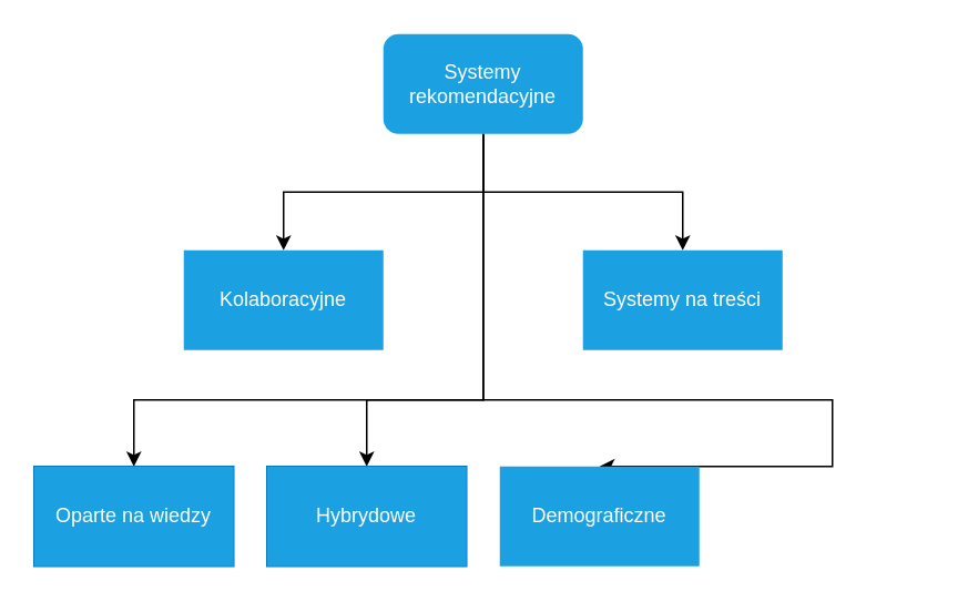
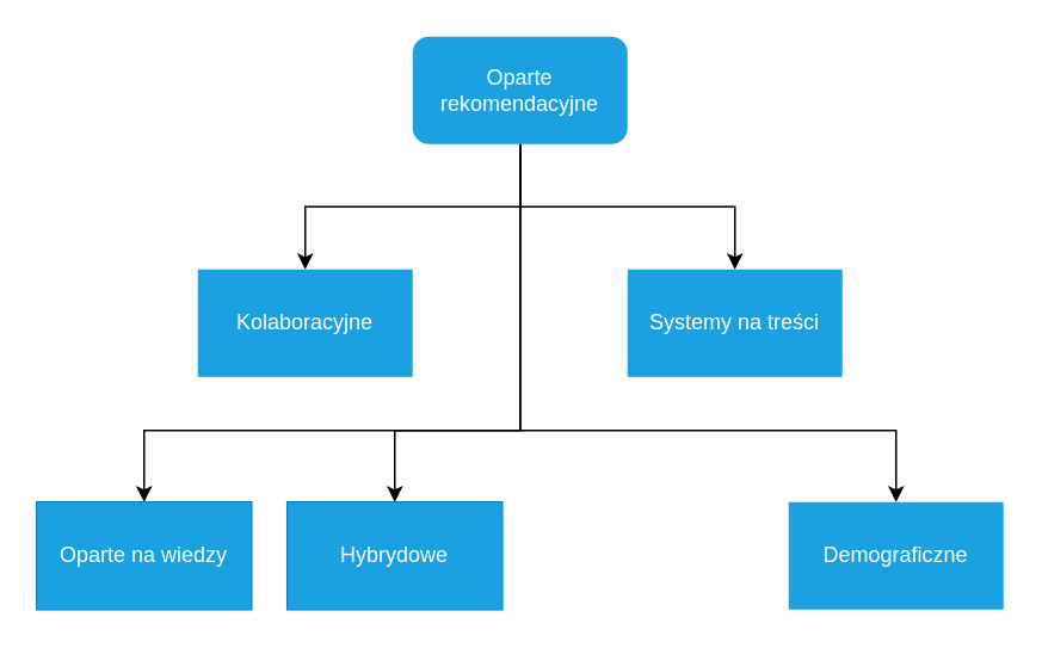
- <mxCell id="7" value="Systemy rekomendacyjne" style="rounded=1;whiteSpace=wrap;html=1;fontFamily=Helvetica;fillColor=#1ba1e2;fontColor=#ffffff;strokeColor=none;" vertex="1" parent="1"><mxGeometry x="230" y="20" width="120" height="60" as="geometry" /></mxCell>
+ <mxCell id="7" value="Oparte rekomendacyjne" style="rounded=1;whiteSpace=wrap;html=1;fontFamily=Helvetica;fillColor=#1ba1e2;fontColor=#ffffff;strokeColor=none;" vertex="1" parent="1"><mxGeometry x="230" y="20" width="120" height="60" as="geometry" /></mxCell>
- <mxCell id="9" value="Demograficzne" style="rounded=0;whiteSpace=wrap;html=1;fontFamily=Helvetica;fillColor=#1ba1e2;strokeColor=none;fontColor=#ffffff;fillStyle=auto;glass=0;" vertex="1" parent="1"><mxGeometry x="300" y="280" width="120" height="60" as="geometry" /></mxCell>
+ <mxCell id="9" value="Demograficzne" style="rounded=0;whiteSpace=wrap;html=1;fontFamily=Helvetica;fillColor=#1ba1e2;strokeColor=none;fontColor=#ffffff;fillStyle=auto;glass=0;" vertex="1" parent="1"><mxGeometry x="440" y="280" width="120" height="60" as="geometry" /></mxCell>
